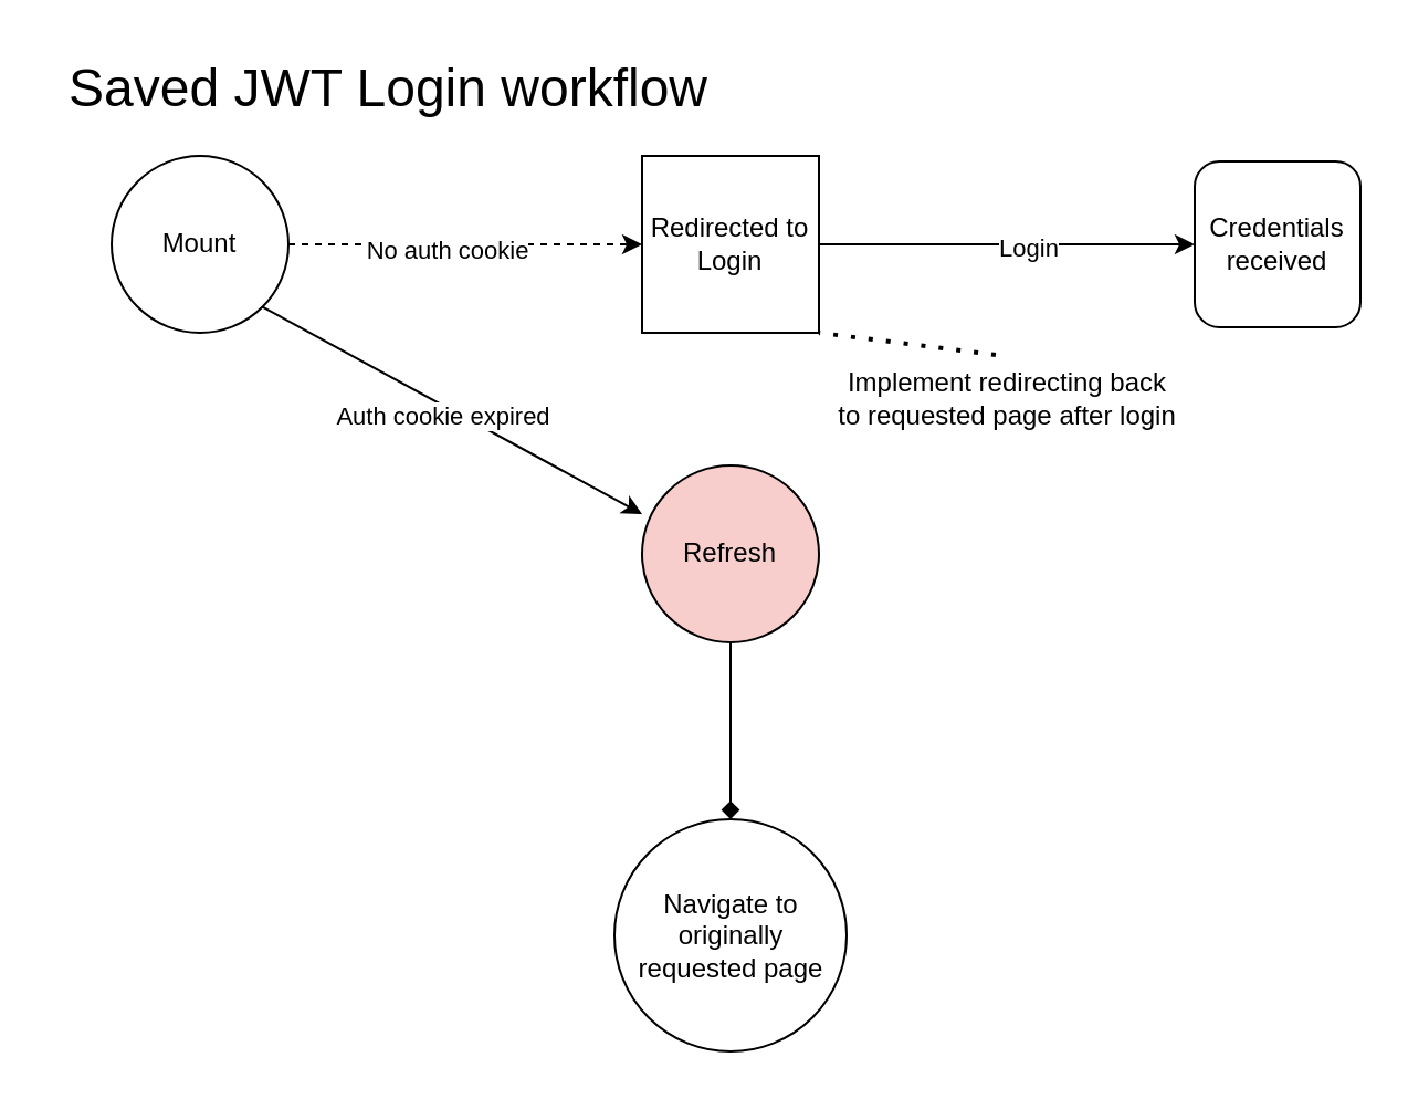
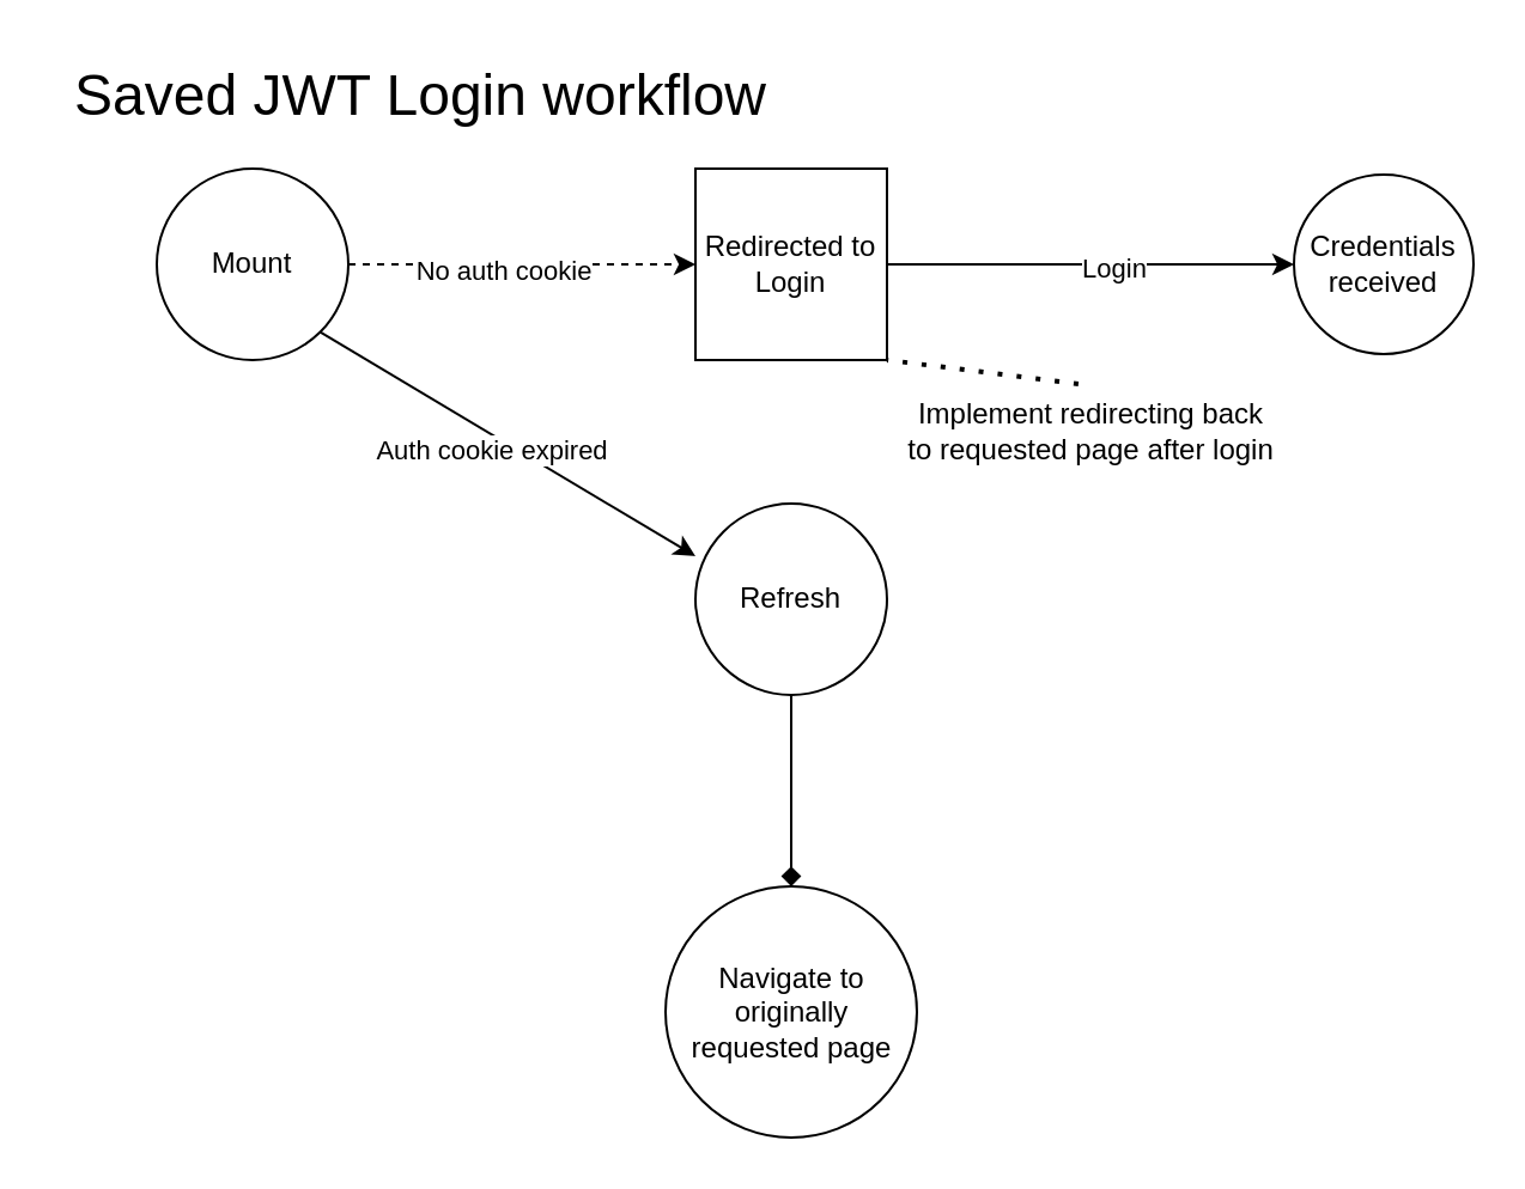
- <mxCell id="10" value="Mount" style="ellipse;whiteSpace=wrap;html=1;" vertex="1" parent="1"><mxGeometry x="50" y="70" width="80" height="80" as="geometry" /></mxCell>
+ <mxCell id="10" value="Mount" style="ellipse;whiteSpace=wrap;html=1;" vertex="1" parent="1"><mxGeometry x="65" y="70" width="80" height="80" as="geometry" /></mxCell>
- <mxCell id="5" value="Credentials received" style="whiteSpace=wrap;html=1;aspect=fixed;rounded=1;" vertex="1" parent="1"><mxGeometry x="540" y="72.5" width="75" height="75" as="geometry" /></mxCell>
+ <mxCell id="5" value="Credentials received" style="ellipse;whiteSpace=wrap;html=1;aspect=fixed;" vertex="1" parent="1"><mxGeometry x="540" y="72.5" width="75" height="75" as="geometry" /></mxCell>
- <mxCell id="12" value="Refresh" style="ellipse;whiteSpace=wrap;html=1;aspect=fixed;fillColor=#f8cecc;" vertex="1" parent="1"><mxGeometry x="290" y="210" width="80" height="80" as="geometry" /></mxCell>
+ <mxCell id="12" value="Refresh" style="ellipse;whiteSpace=wrap;html=1;aspect=fixed;" vertex="1" parent="1"><mxGeometry x="290" y="210" width="80" height="80" as="geometry" /></mxCell>
